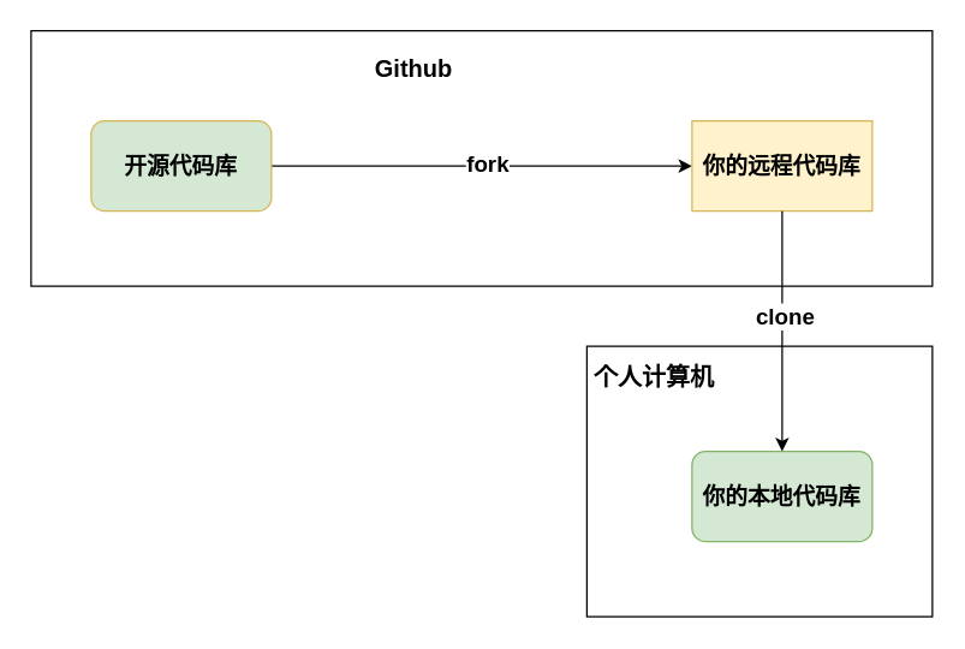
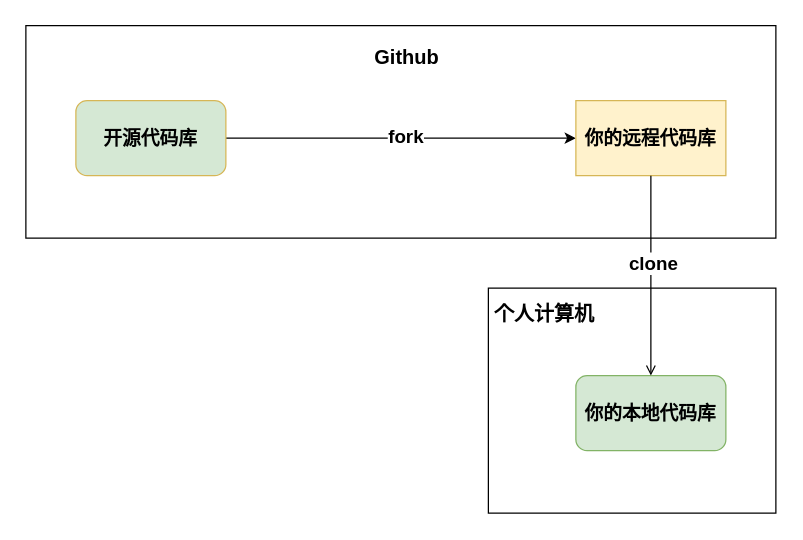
- <mxCell id="3" value="Github" style="text;html=1;strokeColor=none;fillColor=none;align=center;verticalAlign=middle;whiteSpace=wrap;rounded=0;fontStyle=1;fontSize=16;" vertex="1" parent="1"><mxGeometry x="245" y="30" width="60" height="30" as="geometry" /></mxCell>
+ <mxCell id="3" value="Github" style="text;html=1;strokeColor=none;fillColor=none;align=center;verticalAlign=middle;whiteSpace=wrap;rounded=0;fontStyle=1;fontSize=16;" vertex="1" parent="1"><mxGeometry x="295" y="30" width="60" height="30" as="geometry" /></mxCell>
- <mxCell id="11" style="edgeStyle=orthogonalEdgeStyle;rounded=0;orthogonalLoop=1;jettySize=auto;html=1;exitX=0.5;exitY=1;exitDx=0;exitDy=0;entryX=0.5;entryY=0;entryDx=0;entryDy=0;" edge="1" parent="1" source="7" target="9"><mxGeometry relative="1" as="geometry" /></mxCell>
+ <mxCell id="11" style="edgeStyle=orthogonalEdgeStyle;rounded=0;orthogonalLoop=1;jettySize=auto;html=1;exitX=0.5;exitY=1;exitDx=0;exitDy=0;entryX=0.5;entryY=0;entryDx=0;entryDy=0;endArrow=open;" edge="1" parent="1" source="7" target="9"><mxGeometry relative="1" as="geometry" /></mxCell>
